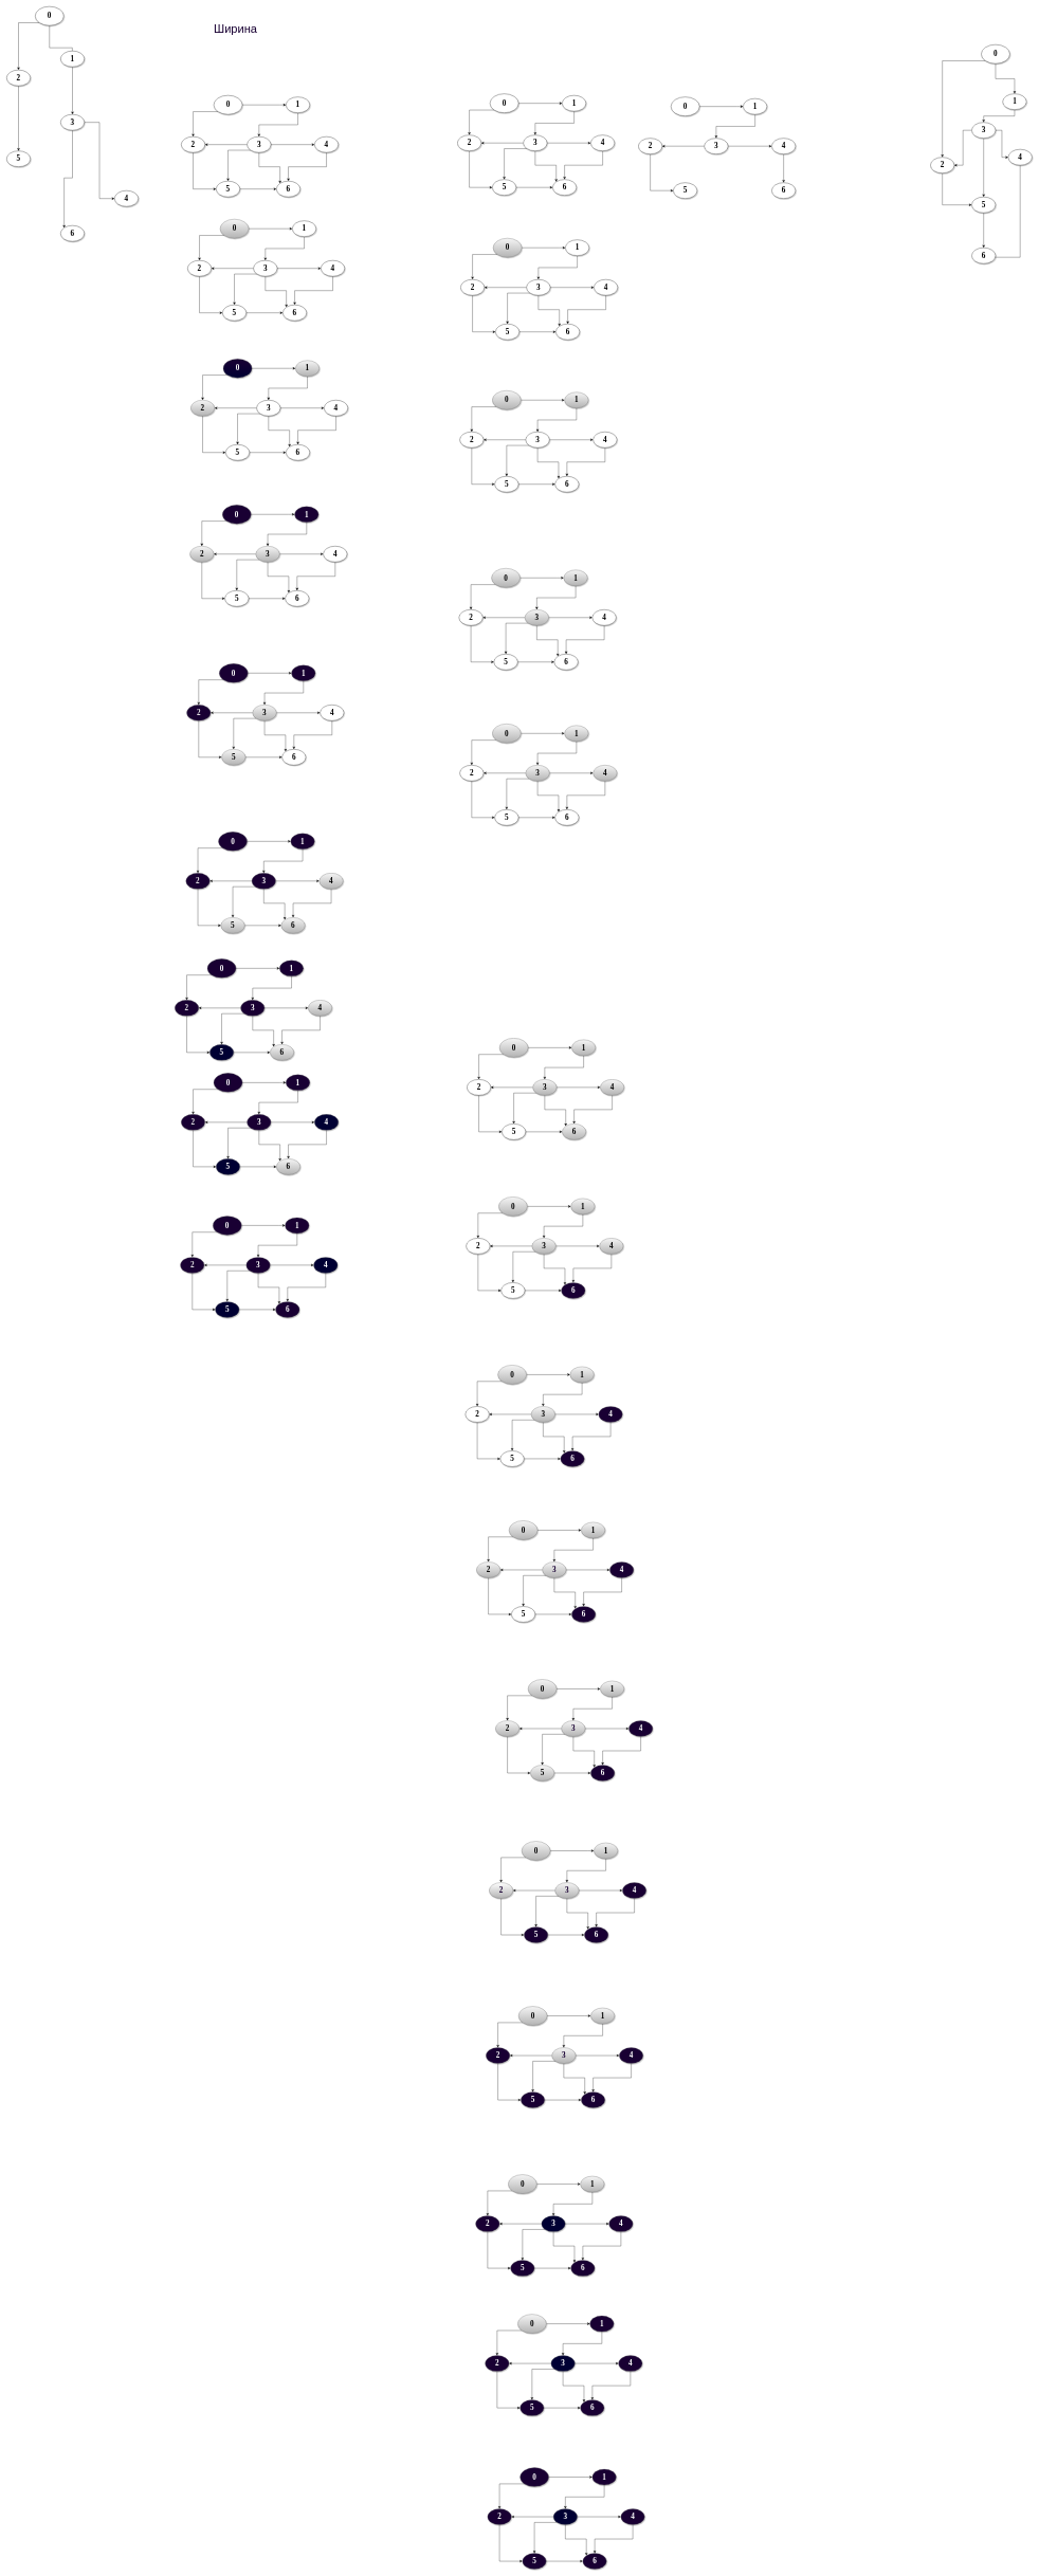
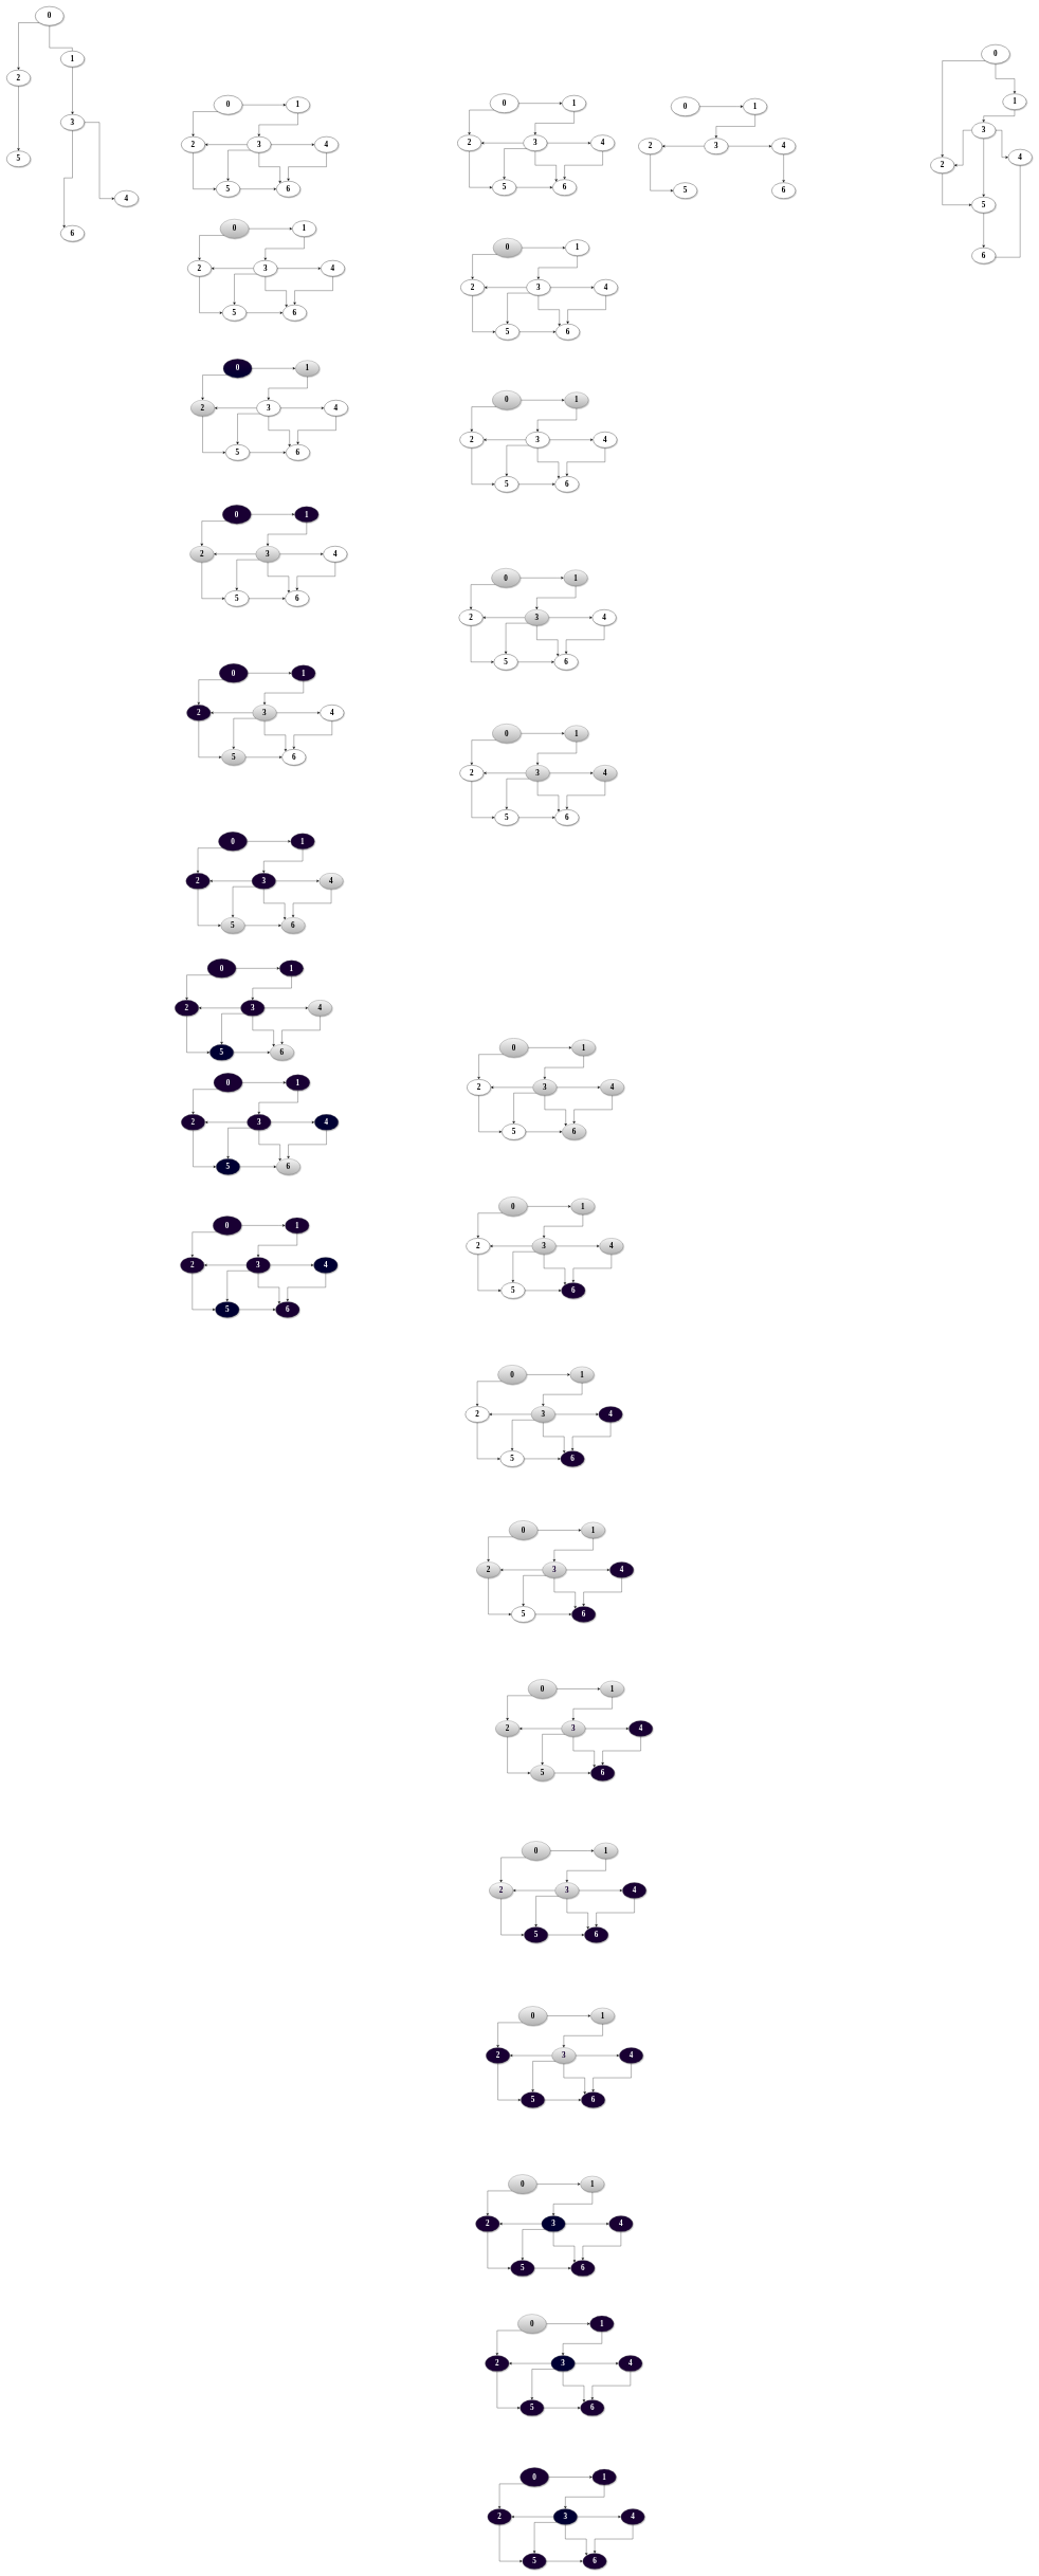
- <mxCell id="423" value="Ши&lt;font style=&quot;font-size: 37px&quot; color=&quot;#190033&quot;&gt;Ширина&lt;/font&gt;" style="text;html=1;strokeColor=none;fillColor=none;spacing=5;spacingTop=-20;whiteSpace=wrap;overflow=hidden;rounded=0;fontColor=#FFFFFF;" vertex="1" parent="1"><mxGeometry x="650" y="80" width="190" height="120" as="geometry" /></mxCell>
